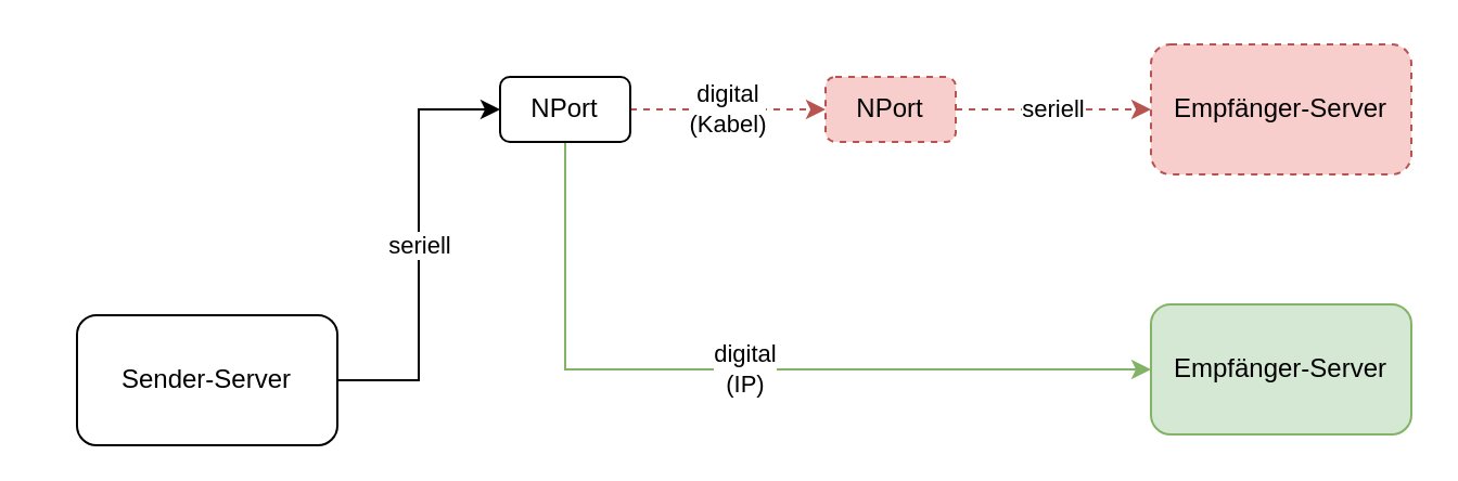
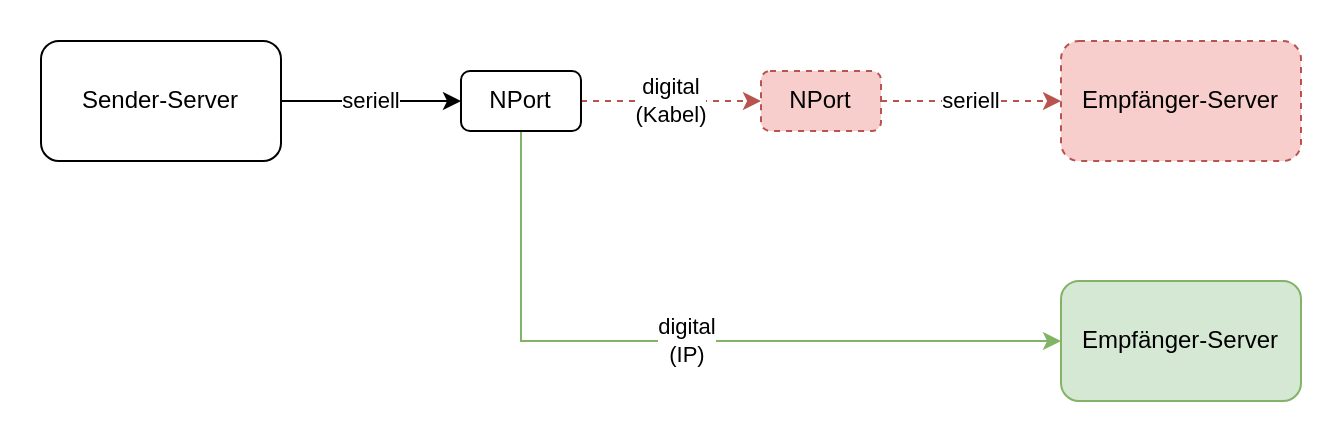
- <mxCell id="3" value="Sender-Server" style="rounded=1;whiteSpace=wrap;html=1;" vertex="1" parent="1"><mxGeometry x="35" y="145" width="120" height="60" as="geometry" /></mxCell>
+ <mxCell id="3" value="Sender-Server" style="rounded=1;whiteSpace=wrap;html=1;" vertex="1" parent="1"><mxGeometry x="20" y="20" width="120" height="60" as="geometry" /></mxCell>
